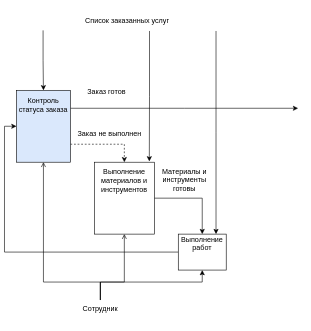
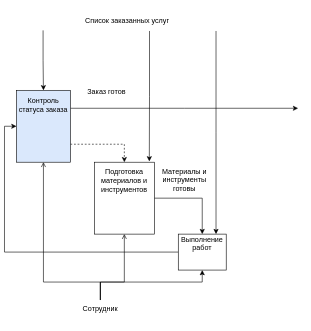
- <mxCell id="9" value="Заказ не выполнен" style="text;html=1;align=center;verticalAlign=middle;resizable=0;points=[];autosize=1;strokeColor=none;fillColor=none;" vertex="1" parent="1"><mxGeometry x="110" y="208" width="130" height="30" as="geometry" /></mxCell>
- <mxCell id="6" value="Выполнение материалов и инструментов&lt;br&gt;&lt;br&gt;&lt;br&gt;&lt;br&gt;&lt;br&gt;" style="rounded=0;whiteSpace=wrap;html=1;" vertex="1" parent="1"><mxGeometry x="150" y="270" width="100" height="120" as="geometry" /></mxCell>
+ <mxCell id="6" value="Подготовка материалов и инструментов&lt;br&gt;&lt;br&gt;&lt;br&gt;&lt;br&gt;&lt;br&gt;" style="rounded=0;whiteSpace=wrap;html=1;" vertex="1" parent="1"><mxGeometry x="150" y="270" width="100" height="120" as="geometry" /></mxCell>
